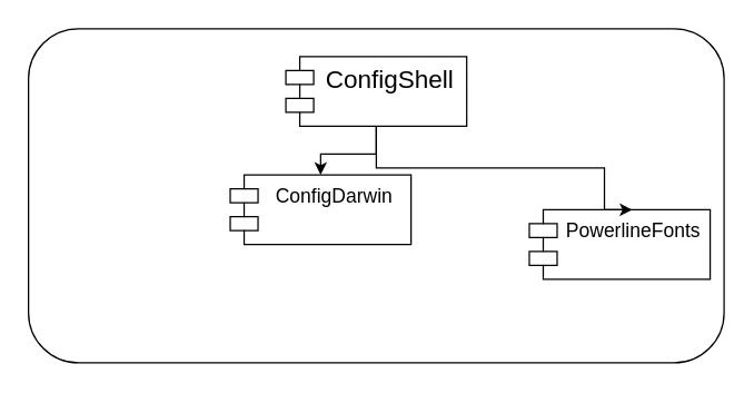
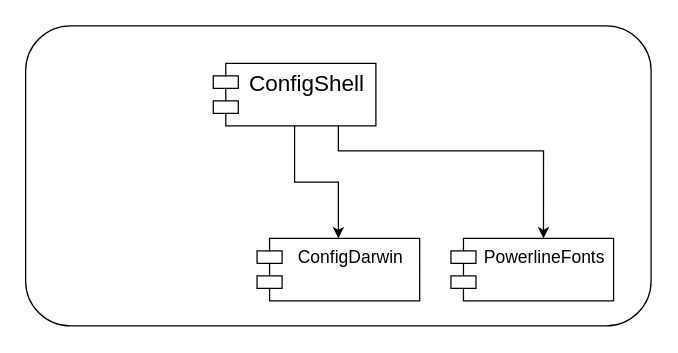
- <mxCell id="4" value="&lt;font style=&quot;font-size: 18px;&quot;&gt;ConfigShell&lt;/font&gt;" style="shape=module;align=left;spacingLeft=20;align=center;verticalAlign=top;whiteSpace=wrap;html=1;" parent="1" vertex="1"><mxGeometry x="205" y="40" width="130" height="50" as="geometry" /></mxCell>
+ <mxCell id="4" value="&lt;font style=&quot;font-size: 18px;&quot;&gt;ConfigShell&lt;/font&gt;" style="shape=module;align=left;spacingLeft=20;align=center;verticalAlign=top;whiteSpace=wrap;html=1;" parent="1" vertex="1"><mxGeometry x="170" y="50" width="130" height="50" as="geometry" /></mxCell>
- <mxCell id="5" value="&lt;font style=&quot;font-size: 14px;&quot;&gt;ConfigDarwin&lt;/font&gt;" style="shape=module;align=left;spacingLeft=20;align=center;verticalAlign=top;whiteSpace=wrap;html=1;" parent="1" vertex="1"><mxGeometry x="165" y="125" width="130" height="50" as="geometry" /></mxCell>
+ <mxCell id="5" value="&lt;font style=&quot;font-size: 14px;&quot;&gt;ConfigDarwin&lt;/font&gt;" style="shape=module;align=left;spacingLeft=20;align=center;verticalAlign=top;whiteSpace=wrap;html=1;" parent="1" vertex="1"><mxGeometry x="205" y="190" width="130" height="50" as="geometry" /></mxCell>
- <mxCell id="6" value="&lt;font style=&quot;font-size: 14px;&quot;&gt;PowerlineFonts&lt;/font&gt;" style="shape=module;align=left;spacingLeft=20;align=center;verticalAlign=top;whiteSpace=wrap;html=1;" vertex="1" parent="1"><mxGeometry x="380" y="150" width="130" height="50" as="geometry" /></mxCell>
+ <mxCell id="6" value="&lt;font style=&quot;font-size: 14px;&quot;&gt;PowerlineFonts&lt;/font&gt;" style="shape=module;align=left;spacingLeft=20;align=center;verticalAlign=top;whiteSpace=wrap;html=1;" vertex="1" parent="1"><mxGeometry x="360" y="190" width="130" height="50" as="geometry" /></mxCell>
